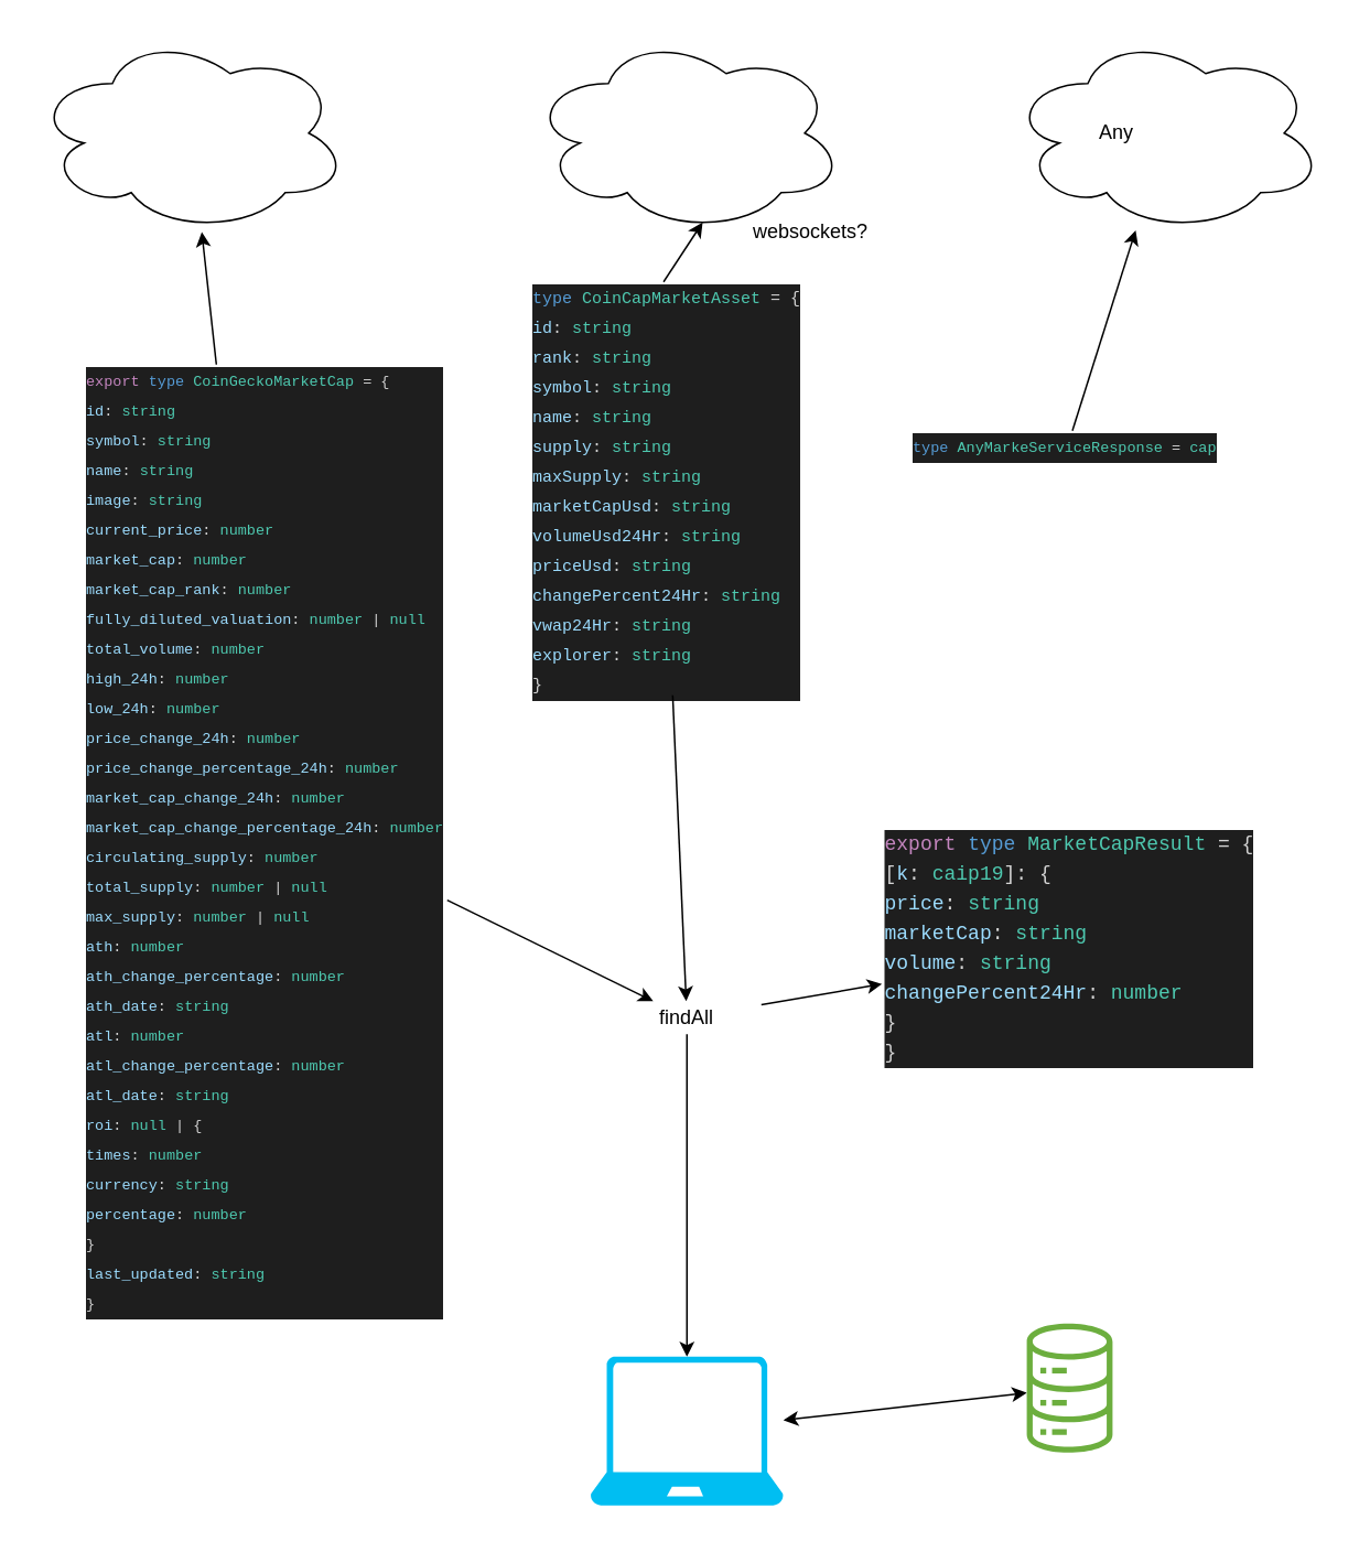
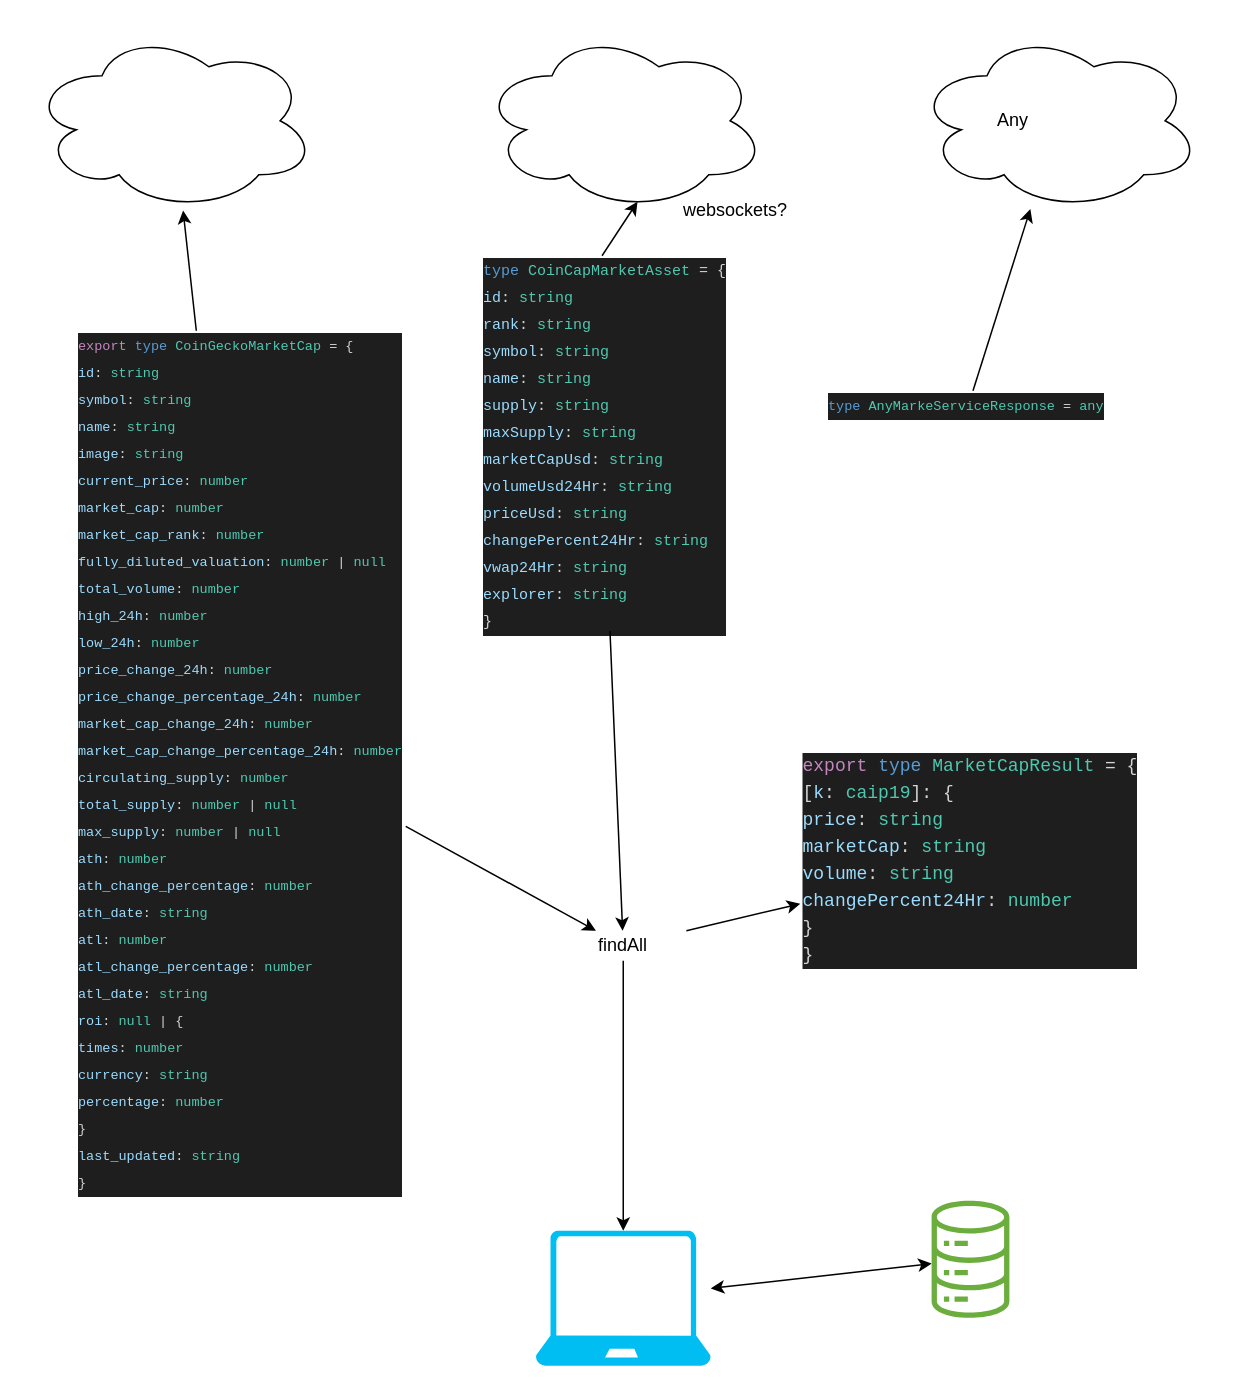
- <mxCell id="11" value="&lt;meta charset=&quot;utf-8&quot; style=&quot;font-size: 9px;&quot;&gt;&lt;div style=&quot;color: rgb(212, 212, 212); background-color: rgb(30, 30, 30); font-family: menlo, monaco, &amp;quot;courier new&amp;quot;, monospace; font-weight: normal; font-size: 9px; line-height: 18px;&quot;&gt;&lt;div style=&quot;font-size: 9px;&quot;&gt;&lt;span style=&quot;color: rgb(86, 156, 214); font-size: 9px;&quot;&gt;type&lt;/span&gt;&lt;span style=&quot;color: rgb(212, 212, 212); font-size: 9px;&quot;&gt; &lt;/span&gt;&lt;span style=&quot;color: rgb(78, 201, 176); font-size: 9px;&quot;&gt;AnyMarkeServiceResponse&lt;/span&gt;&lt;span style=&quot;color: rgb(212, 212, 212); font-size: 9px;&quot;&gt; = &lt;/span&gt;&lt;span style=&quot;color: rgb(78, 201, 176); font-size: 9px;&quot;&gt;cap&lt;/span&gt;&lt;/div&gt;&lt;/div&gt;" style="text;whiteSpace=wrap;html=1;fontSize=9;spacingTop=-5;" parent="1" vertex="1"><mxGeometry x="550" y="260" width="190" height="20" as="geometry" /></mxCell>
+ <mxCell id="11" value="&lt;meta charset=&quot;utf-8&quot; style=&quot;font-size: 9px;&quot;&gt;&lt;div style=&quot;color: rgb(212, 212, 212); background-color: rgb(30, 30, 30); font-family: menlo, monaco, &amp;quot;courier new&amp;quot;, monospace; font-weight: normal; font-size: 9px; line-height: 18px;&quot;&gt;&lt;div style=&quot;font-size: 9px;&quot;&gt;&lt;span style=&quot;color: rgb(86, 156, 214); font-size: 9px;&quot;&gt;type&lt;/span&gt;&lt;span style=&quot;color: rgb(212, 212, 212); font-size: 9px;&quot;&gt; &lt;/span&gt;&lt;span style=&quot;color: rgb(78, 201, 176); font-size: 9px;&quot;&gt;AnyMarkeServiceResponse&lt;/span&gt;&lt;span style=&quot;color: rgb(212, 212, 212); font-size: 9px;&quot;&gt; = &lt;/span&gt;&lt;span style=&quot;color: rgb(78, 201, 176); font-size: 9px;&quot;&gt;any&lt;/span&gt;&lt;/div&gt;&lt;/div&gt;" style="text;whiteSpace=wrap;html=1;fontSize=9;spacingTop=-5;" parent="1" vertex="1"><mxGeometry x="550" y="260" width="190" height="20" as="geometry" /></mxCell>
- <mxCell id="18" value="findAll" style="text;html=1;strokeColor=none;fillColor=none;align=center;verticalAlign=middle;whiteSpace=wrap;rounded=0;" parent="1" vertex="1"><mxGeometry x="370" y="605" width="90" height="20" as="geometry" /></mxCell>
+ <mxCell id="18" value="findAll" style="text;html=1;strokeColor=none;fillColor=none;align=center;verticalAlign=middle;whiteSpace=wrap;rounded=0;" parent="1" vertex="1"><mxGeometry x="370" y="620" width="90" height="20" as="geometry" /></mxCell>
